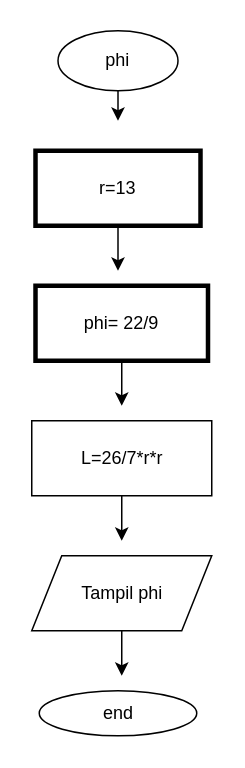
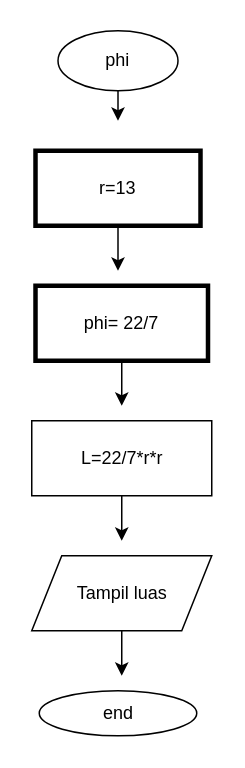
- <mxCell id="8" value="phi= 22/9" style="rounded=0;whiteSpace=wrap;html=1;strokeWidth=3;" parent="1" vertex="1"><mxGeometry x="23" y="190" width="115" height="50" as="geometry" /></mxCell>
+ <mxCell id="8" value="phi= 22/7" style="rounded=0;whiteSpace=wrap;html=1;strokeWidth=3;" parent="1" vertex="1"><mxGeometry x="23" y="190" width="115" height="50" as="geometry" /></mxCell>
- <mxCell id="10" value="L=26/7*r*r" style="rounded=0;whiteSpace=wrap;html=1;strokeWidth=1;" parent="1" vertex="1"><mxGeometry x="20.5" y="280" width="120" height="50" as="geometry" /></mxCell>
+ <mxCell id="10" value="L=22/7*r*r" style="rounded=0;whiteSpace=wrap;html=1;strokeWidth=1;" parent="1" vertex="1"><mxGeometry x="20.5" y="280" width="120" height="50" as="geometry" /></mxCell>
- <mxCell id="12" value="Tampil phi" style="shape=parallelogram;perimeter=parallelogramPerimeter;whiteSpace=wrap;html=1;fixedSize=1;strokeWidth=1;" parent="1" vertex="1"><mxGeometry x="20.5" y="370" width="120" height="50" as="geometry" /></mxCell>
+ <mxCell id="12" value="Tampil luas" style="shape=parallelogram;perimeter=parallelogramPerimeter;whiteSpace=wrap;html=1;fixedSize=1;strokeWidth=1;" parent="1" vertex="1"><mxGeometry x="20.5" y="370" width="120" height="50" as="geometry" /></mxCell>
